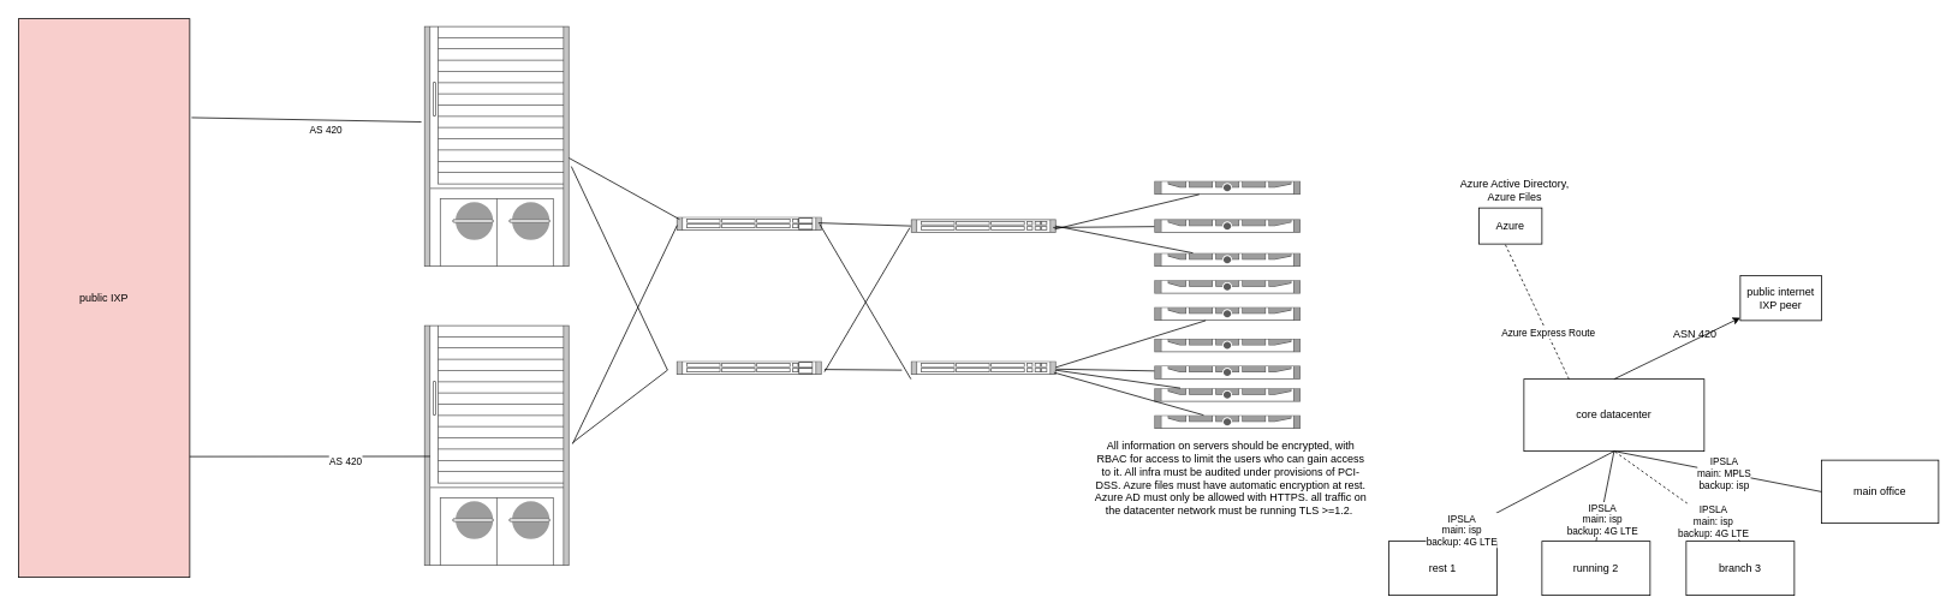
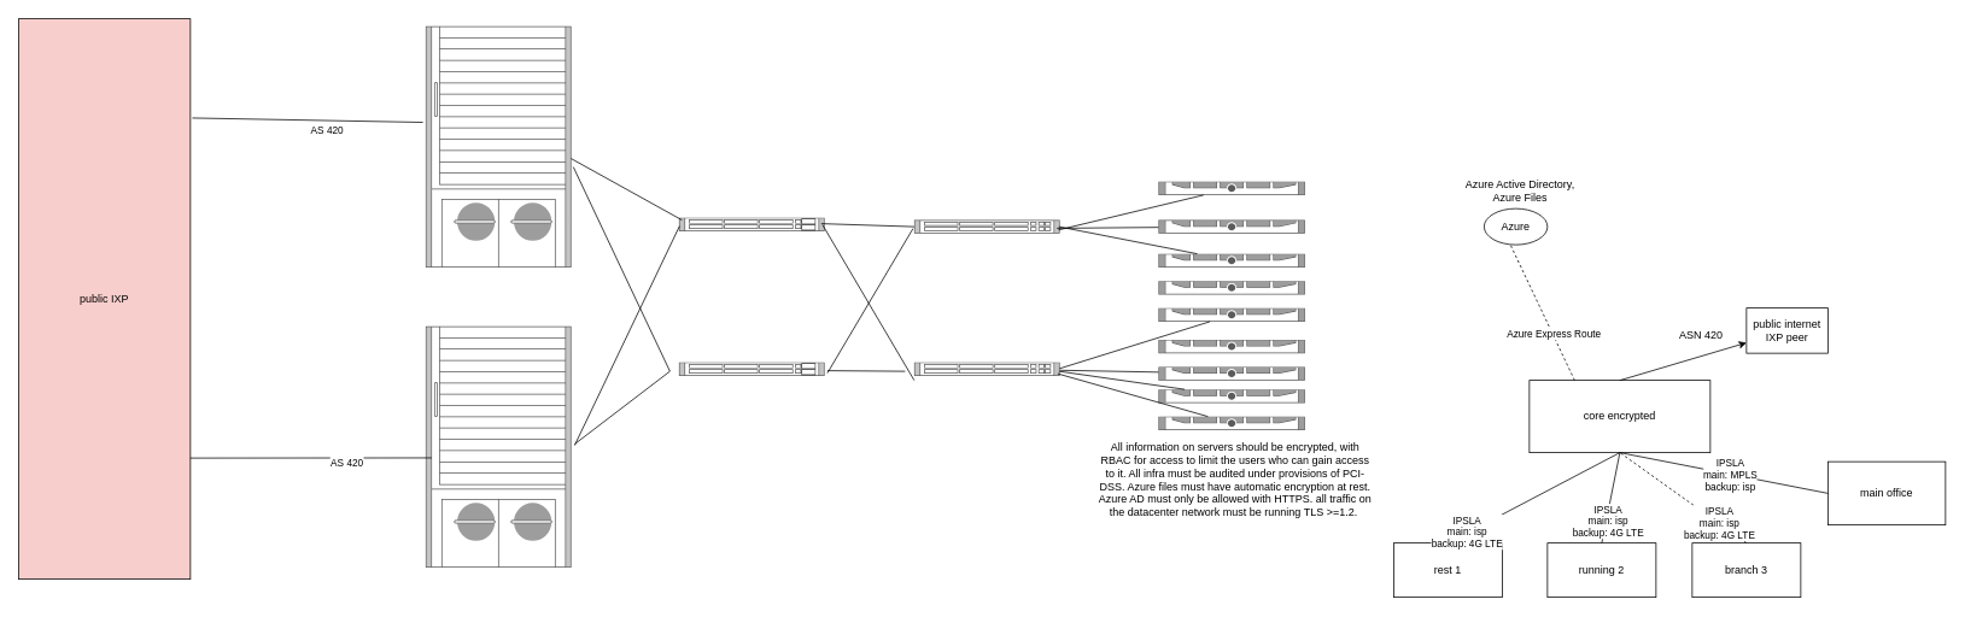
- <mxCell id="15" value="Azure" style="rounded=0;whiteSpace=wrap;html=1;" vertex="1" parent="1"><mxGeometry x="1640" y="230" width="70" height="40" as="geometry" /></mxCell>
+ <mxCell id="15" value="Azure" style="ellipse;whiteSpace=wrap;html=1;" vertex="1" parent="1"><mxGeometry x="1640" y="230" width="70" height="40" as="geometry" /></mxCell>
- <mxCell id="20" value="public internet IXP peer" style="rounded=0;whiteSpace=wrap;html=1;" vertex="1" parent="1"><mxGeometry x="1930" y="305" width="90" height="50" as="geometry" /></mxCell>
+ <mxCell id="20" value="public internet IXP peer" style="rounded=0;whiteSpace=wrap;html=1;" vertex="1" parent="1"><mxGeometry x="1930" y="340" width="90" height="50" as="geometry" /></mxCell>
- <mxCell id="5" value="core datacenter" style="rounded=0;whiteSpace=wrap;html=1;" vertex="1" parent="1"><mxGeometry x="1690" y="420" width="200" height="80" as="geometry" /></mxCell>
+ <mxCell id="5" value="core encrypted" style="rounded=0;whiteSpace=wrap;html=1;" vertex="1" parent="1"><mxGeometry x="1690" y="420" width="200" height="80" as="geometry" /></mxCell>
